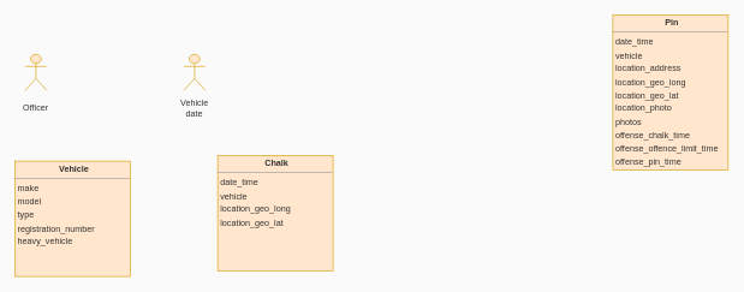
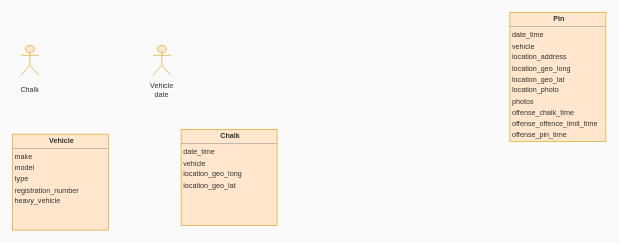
- <mxCell id="2" value="Officer" style="whiteSpace=wrap;html=1;rounded=0;fillColor=#ffe6cc;strokeColor=#d79b00;fontColor=#333333;shape=umlActor;verticalLabelPosition=bottom;outlineConnect=1" parent="1" vertex="1"><mxGeometry x="34" y="75" width="30" height="50" as="geometry" /></mxCell>
+ <mxCell id="2" value="Chalk" style="whiteSpace=wrap;html=1;rounded=0;fillColor=#ffe6cc;strokeColor=#d79b00;fontColor=#333333;shape=umlActor;verticalLabelPosition=bottom;outlineConnect=1" parent="1" vertex="1"><mxGeometry x="34" y="75" width="30" height="50" as="geometry" /></mxCell>
